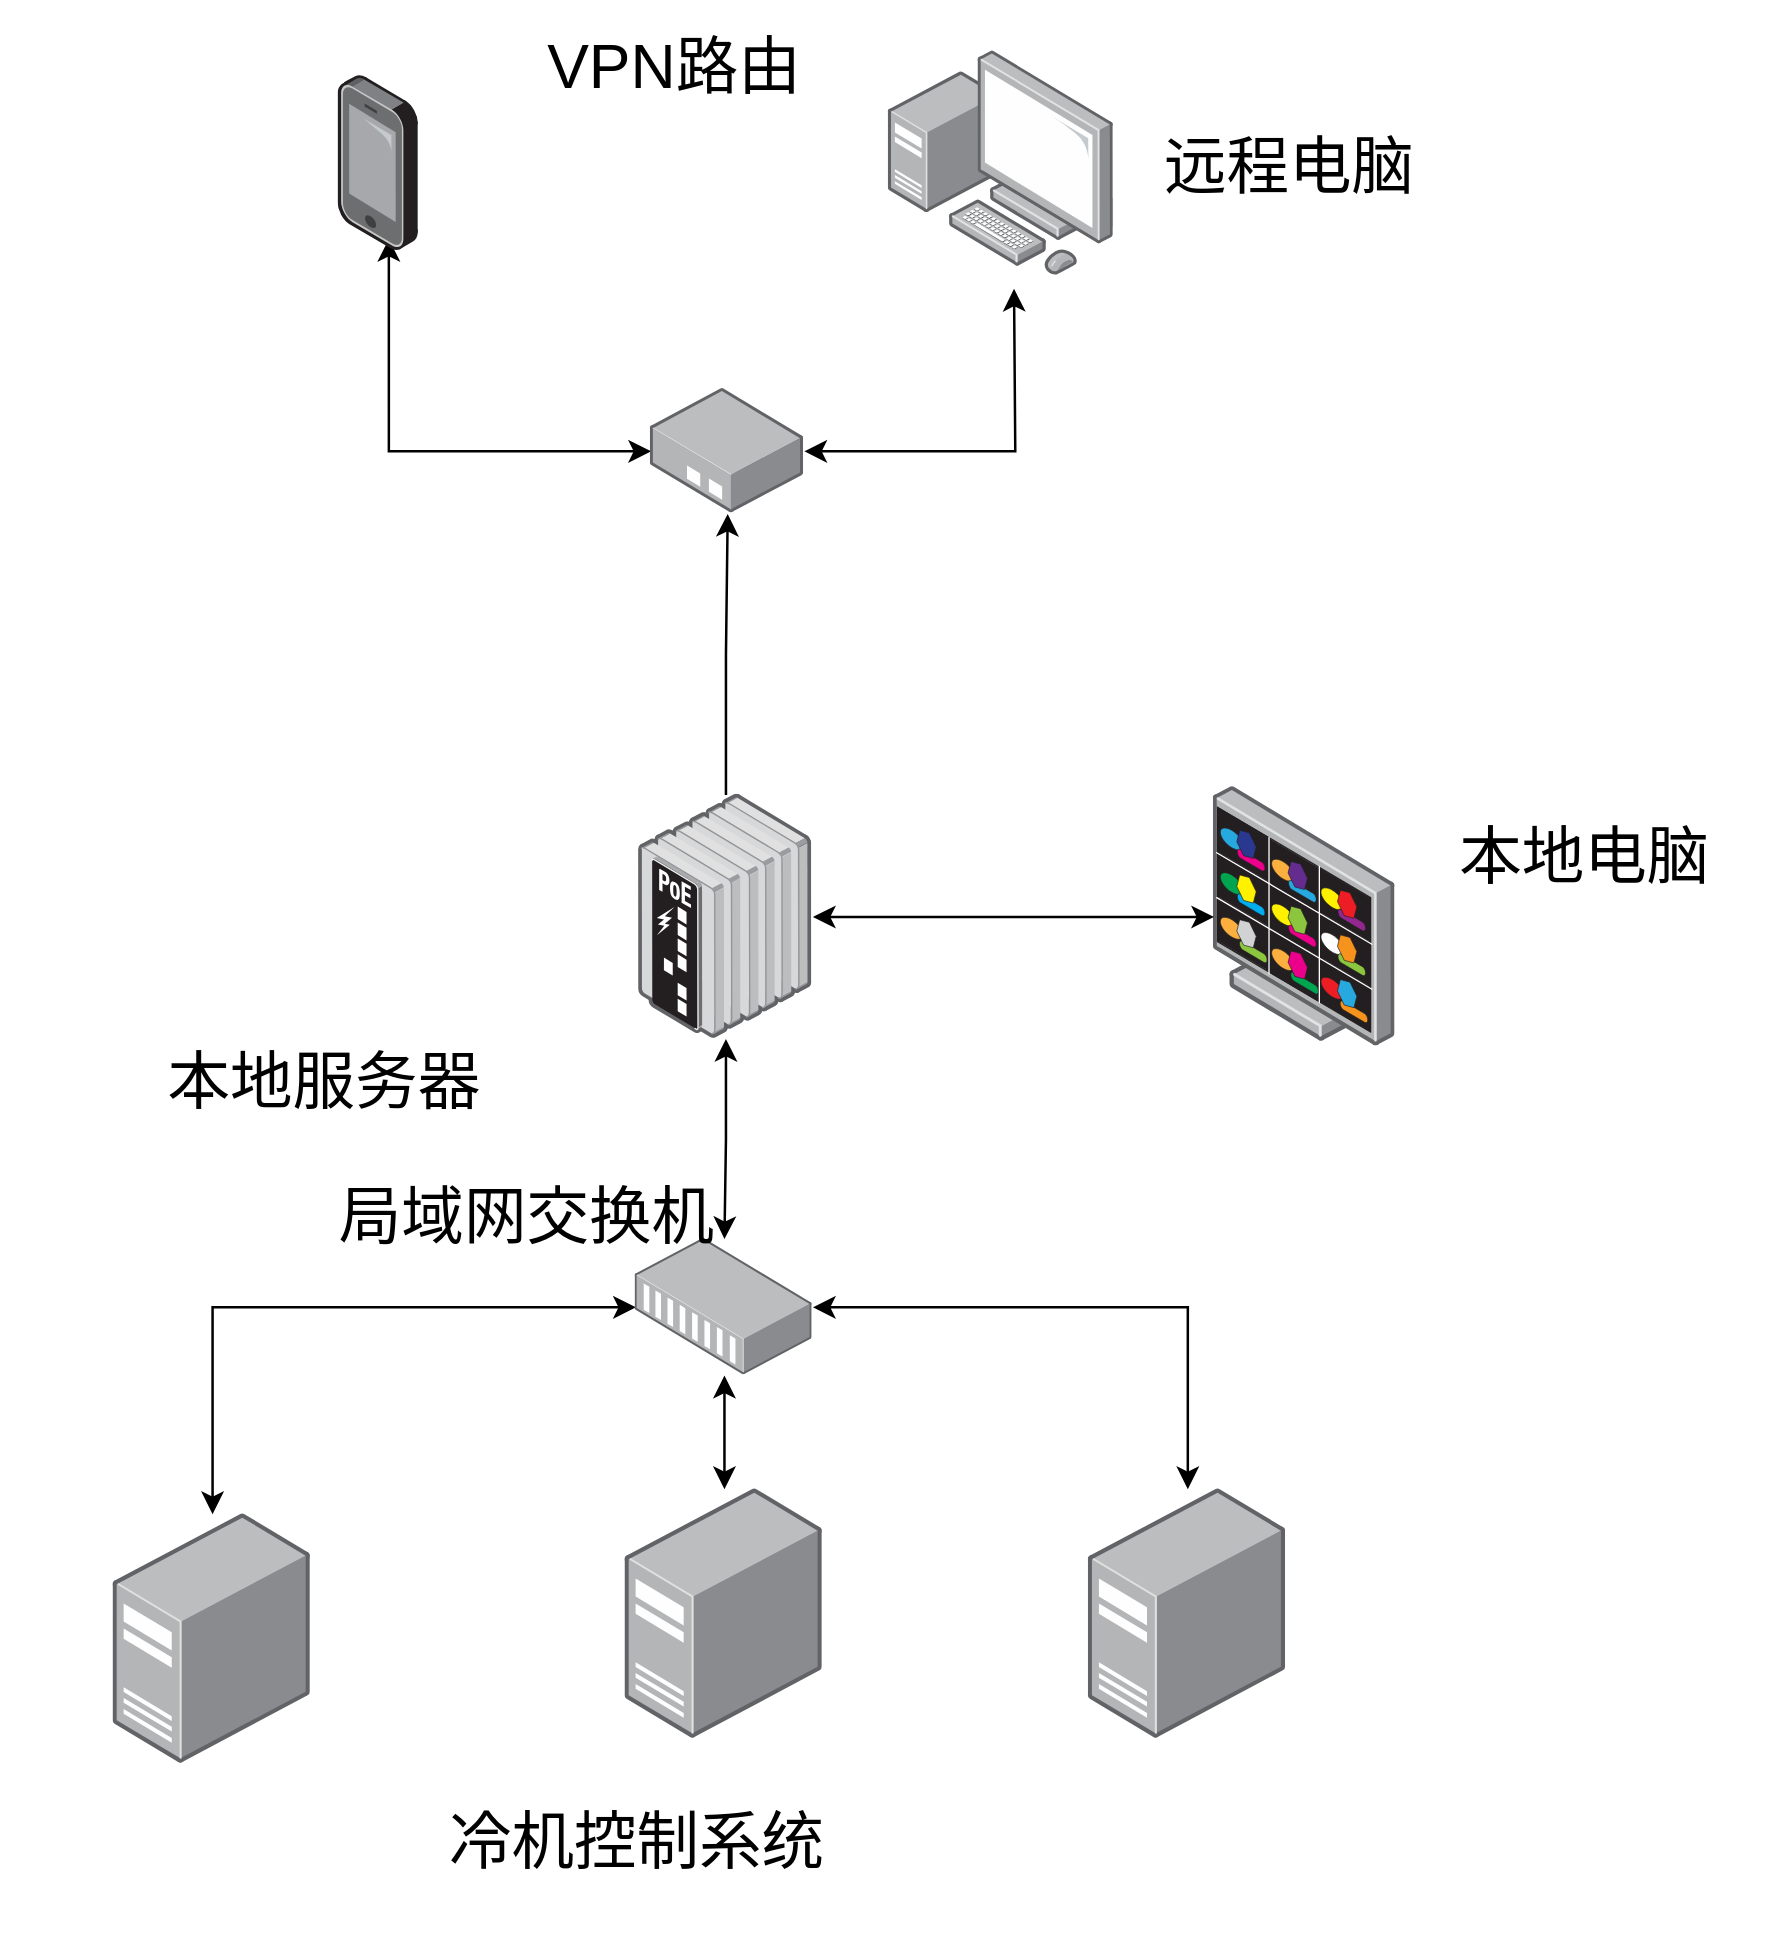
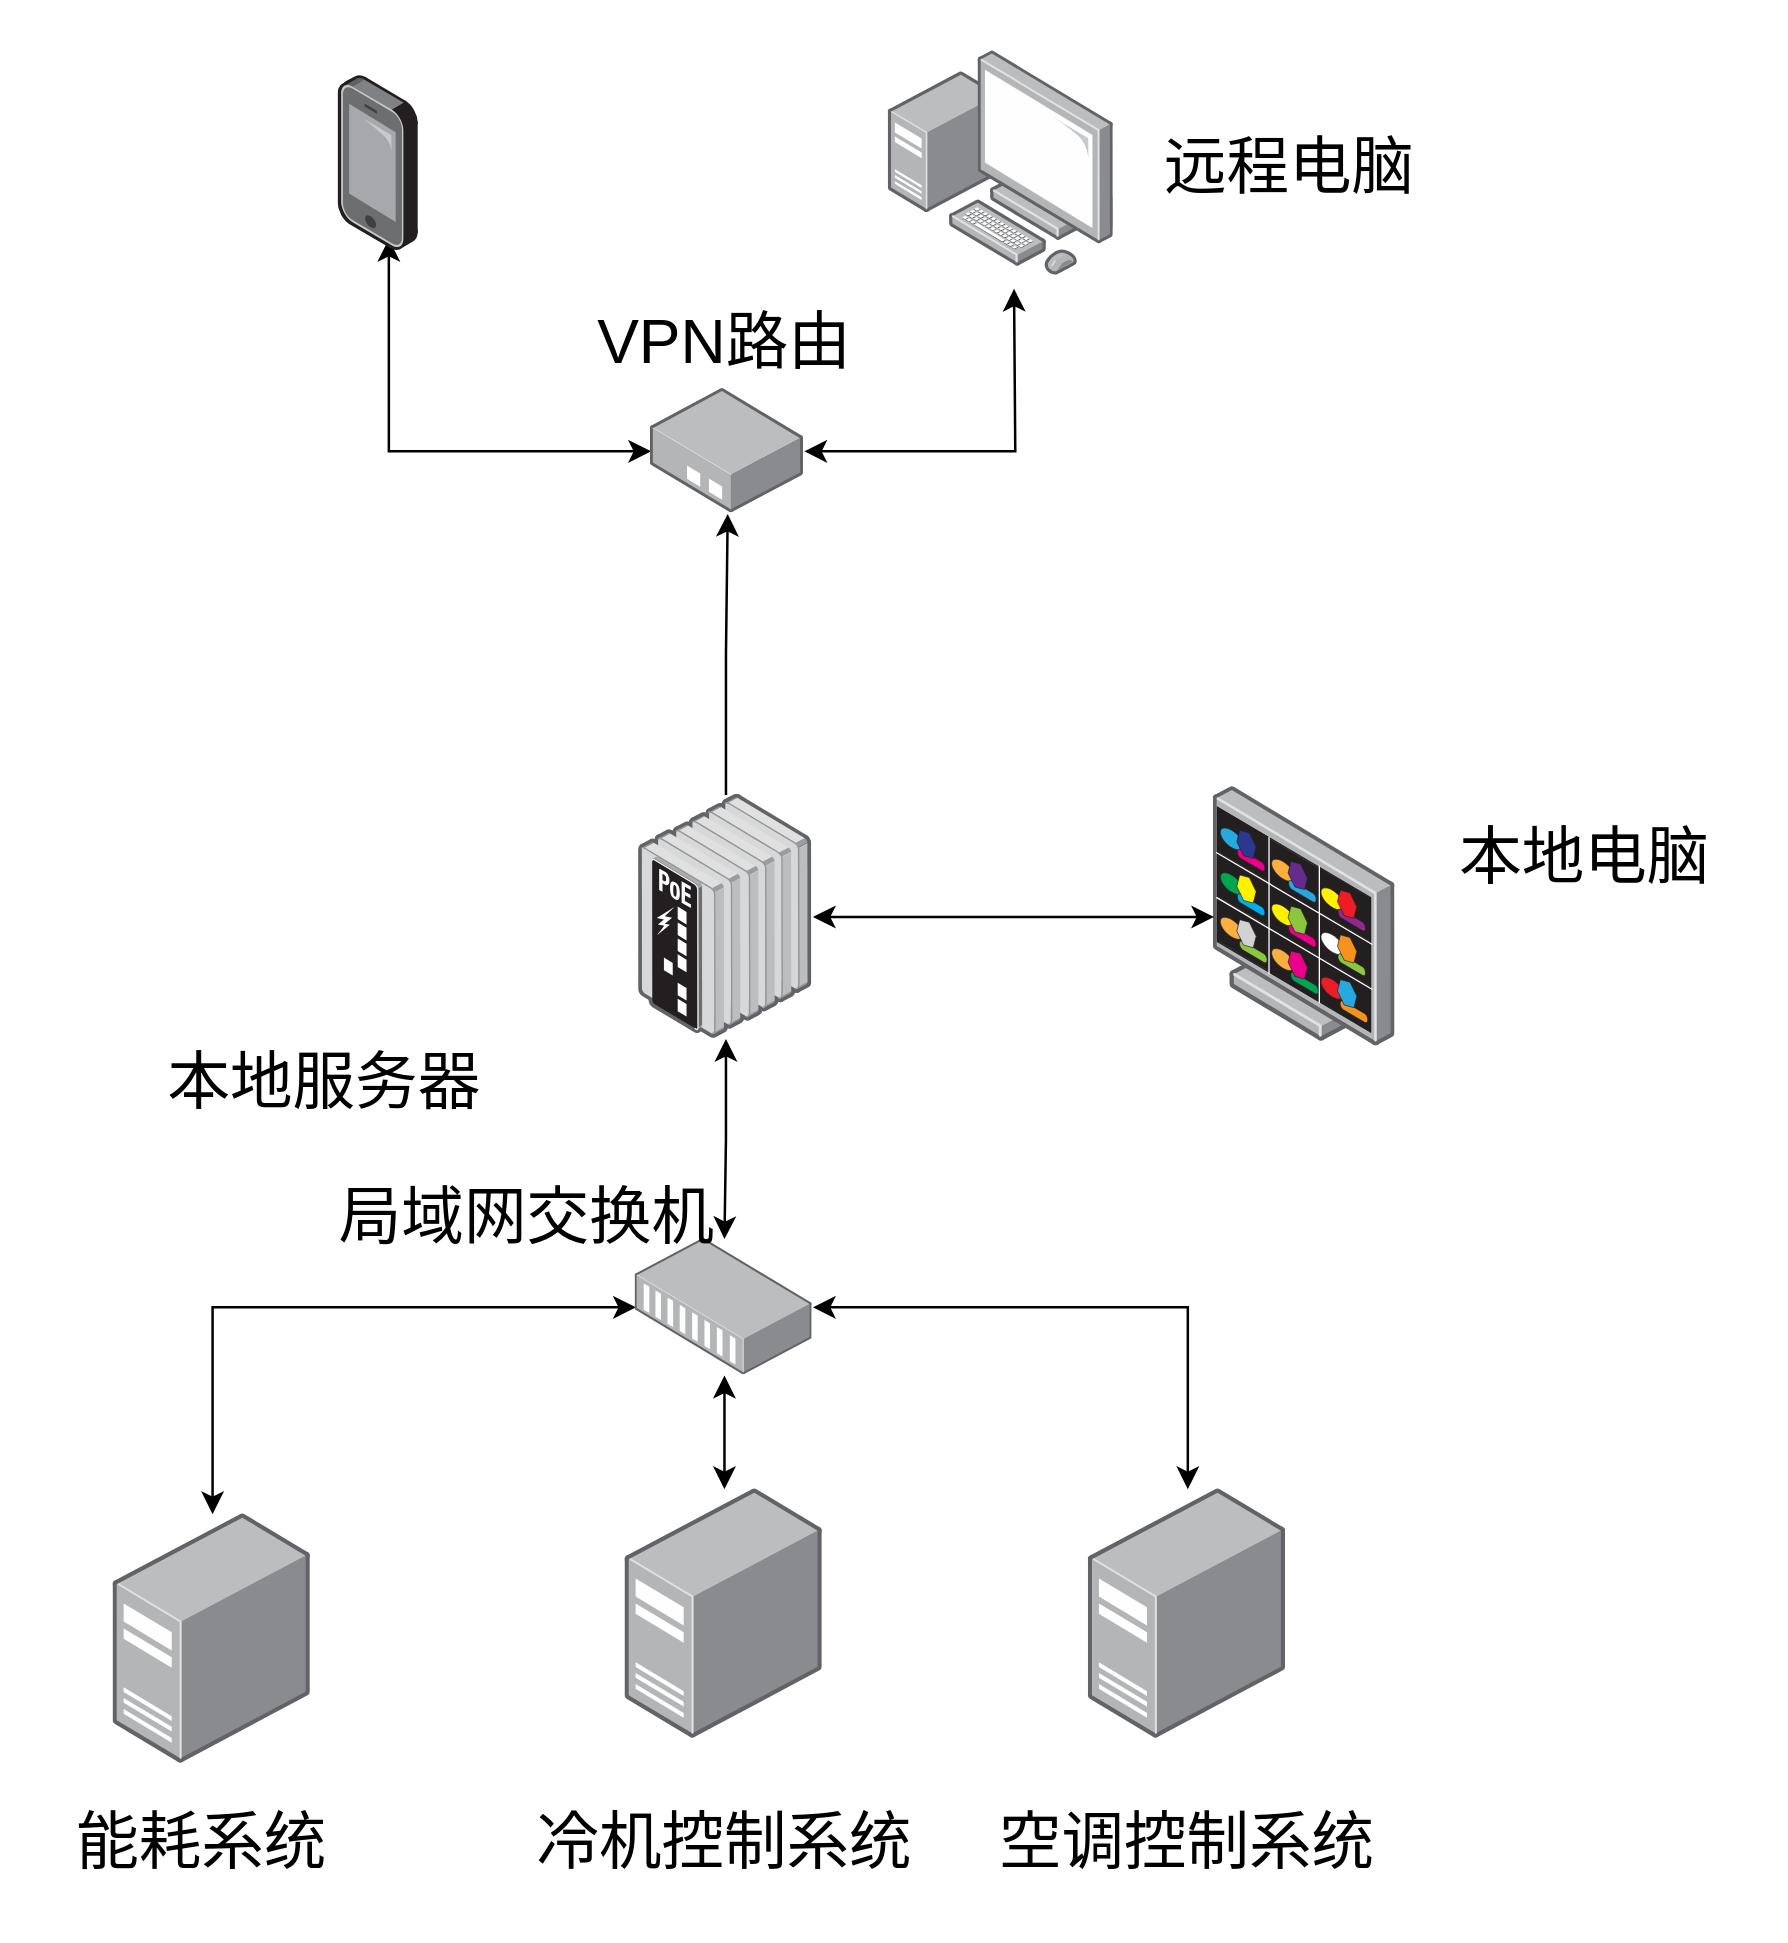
- <mxCell id="20" value="&lt;font style=&quot;font-size: 25px;&quot;&gt;VPN路由&lt;/font&gt;" style="text;html=1;align=center;verticalAlign=middle;resizable=0;points=[];autosize=1;strokeColor=none;fillColor=none;" vertex="1" parent="1"><mxGeometry x="209.17" y="5" width="120" height="40" as="geometry" /></mxCell>
+ <mxCell id="20" value="&lt;font style=&quot;font-size: 25px;&quot;&gt;VPN路由&lt;/font&gt;" style="text;html=1;align=center;verticalAlign=middle;resizable=0;points=[];autosize=1;strokeColor=none;fillColor=none;" vertex="1" parent="1"><mxGeometry x="229.17" y="115" width="120" height="40" as="geometry" /></mxCell>
+ <mxCell id="24" value="&lt;span style=&quot;font-size: 25px;&quot;&gt;能耗系统&lt;/span&gt;" style="text;html=1;align=center;verticalAlign=middle;resizable=0;points=[];autosize=1;strokeColor=none;fillColor=none;" vertex="1" parent="1"><mxGeometry x="20" y="715" width="120" height="40" as="geometry" /></mxCell>
- <mxCell id="25" value="&lt;span style=&quot;font-size: 25px;&quot;&gt;冷机控制系统&lt;/span&gt;" style="text;html=1;align=center;verticalAlign=middle;resizable=0;points=[];autosize=1;strokeColor=none;fillColor=none;" vertex="1" parent="1"><mxGeometry x="169.17" y="715" width="170" height="40" as="geometry" /></mxCell>
+ <mxCell id="25" value="&lt;span style=&quot;font-size: 25px;&quot;&gt;冷机控制系统&lt;/span&gt;" style="text;html=1;align=center;verticalAlign=middle;resizable=0;points=[];autosize=1;strokeColor=none;fillColor=none;" vertex="1" parent="1"><mxGeometry x="204.17" y="715" width="170" height="40" as="geometry" /></mxCell>
+ <mxCell id="26" value="&lt;span style=&quot;font-size: 25px;&quot;&gt;空调控制系统&lt;/span&gt;" style="text;html=1;align=center;verticalAlign=middle;resizable=0;points=[];autosize=1;strokeColor=none;fillColor=none;" vertex="1" parent="1"><mxGeometry x="389.44" y="715" width="170" height="40" as="geometry" /></mxCell>
